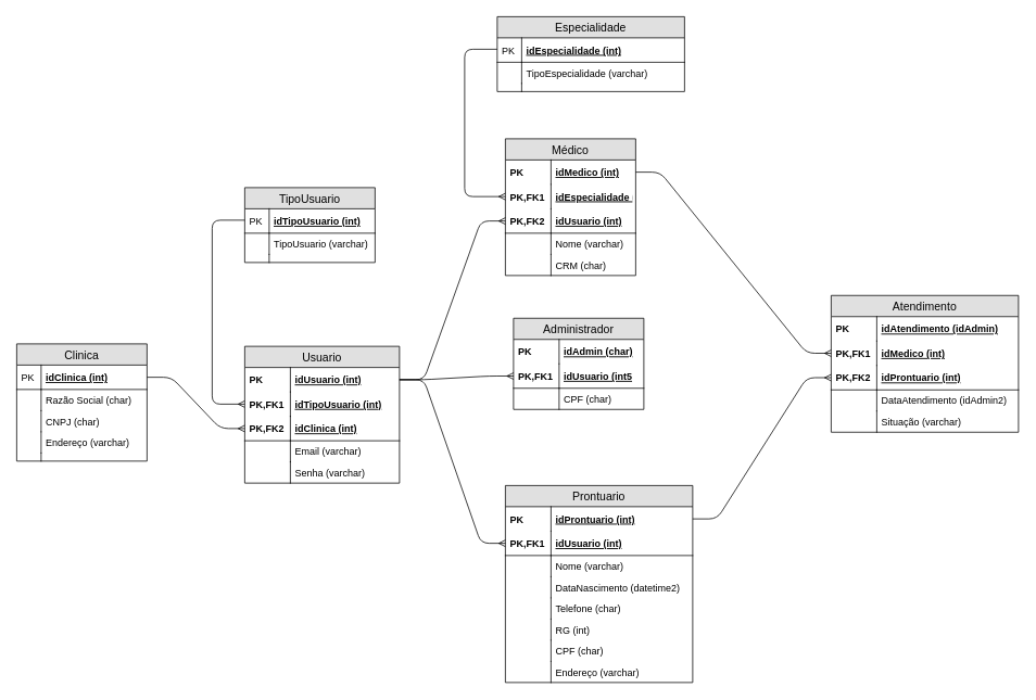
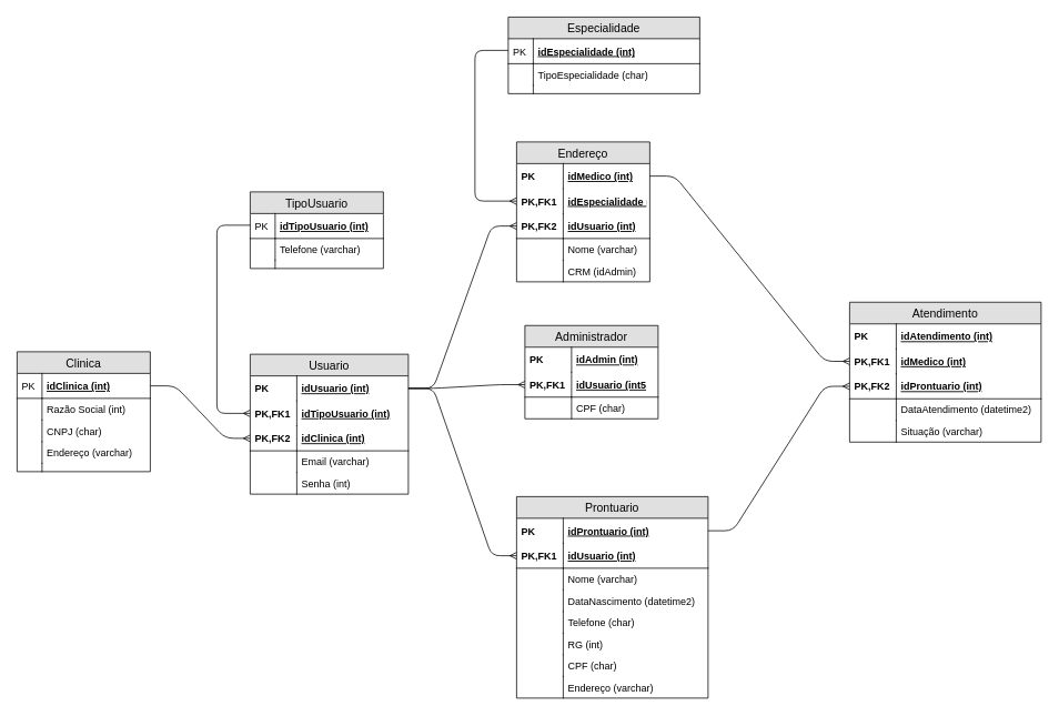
- <mxCell id="16" value="TipoEspecialidade (varchar)" style="shape=partialRectangle;top=0;left=0;right=0;bottom=0;align=left;verticalAlign=top;fillColor=none;spacingLeft=34;spacingRight=4;overflow=hidden;rotatable=0;points=[[0,0.5],[1,0.5]];portConstraint=eastwest;dropTarget=0;fontSize=12;" parent="13" vertex="1"><mxGeometry y="56" width="230" height="26" as="geometry" /></mxCell>
+ <mxCell id="16" value="TipoEspecialidade (char)" style="shape=partialRectangle;top=0;left=0;right=0;bottom=0;align=left;verticalAlign=top;fillColor=none;spacingLeft=34;spacingRight=4;overflow=hidden;rotatable=0;points=[[0,0.5],[1,0.5]];portConstraint=eastwest;dropTarget=0;fontSize=12;" parent="13" vertex="1"><mxGeometry y="56" width="230" height="26" as="geometry" /></mxCell>
- <mxCell id="20" value="Médico" style="swimlane;fontStyle=0;childLayout=stackLayout;horizontal=1;startSize=26;fillColor=#e0e0e0;horizontalStack=0;resizeParent=1;resizeParentMax=0;resizeLast=0;collapsible=1;marginBottom=0;swimlaneFillColor=#ffffff;align=center;fontSize=14;" parent="1" vertex="1"><mxGeometry x="620" y="170" width="160" height="168" as="geometry" /></mxCell>
+ <mxCell id="20" value="Endereço" style="swimlane;fontStyle=0;childLayout=stackLayout;horizontal=1;startSize=26;fillColor=#e0e0e0;horizontalStack=0;resizeParent=1;resizeParentMax=0;resizeLast=0;collapsible=1;marginBottom=0;swimlaneFillColor=#ffffff;align=center;fontSize=14;" parent="1" vertex="1"><mxGeometry x="620" y="170" width="160" height="168" as="geometry" /></mxCell>
- <mxCell id="46" value="TipoUsuario (varchar)" style="shape=partialRectangle;top=0;left=0;right=0;bottom=0;align=left;verticalAlign=top;fillColor=none;spacingLeft=34;spacingRight=4;overflow=hidden;rotatable=0;points=[[0,0.5],[1,0.5]];portConstraint=eastwest;dropTarget=0;fontSize=12;" parent="42" vertex="1"><mxGeometry y="56" width="160" height="26" as="geometry" /></mxCell>
+ <mxCell id="46" value="Telefone (varchar)" style="shape=partialRectangle;top=0;left=0;right=0;bottom=0;align=left;verticalAlign=top;fillColor=none;spacingLeft=34;spacingRight=4;overflow=hidden;rotatable=0;points=[[0,0.5],[1,0.5]];portConstraint=eastwest;dropTarget=0;fontSize=12;" parent="42" vertex="1"><mxGeometry y="56" width="160" height="26" as="geometry" /></mxCell>
- <mxCell id="29" value="CRM (char)" style="shape=partialRectangle;top=0;left=0;right=0;bottom=0;align=left;verticalAlign=top;fillColor=none;spacingLeft=60;spacingRight=4;overflow=hidden;rotatable=0;points=[[0,0.5],[1,0.5]];portConstraint=eastwest;dropTarget=0;fontSize=12;" parent="20" vertex="1"><mxGeometry y="142" width="160" height="26" as="geometry" /></mxCell>
+ <mxCell id="29" value="CRM (idAdmin)" style="shape=partialRectangle;top=0;left=0;right=0;bottom=0;align=left;verticalAlign=top;fillColor=none;spacingLeft=60;spacingRight=4;overflow=hidden;rotatable=0;points=[[0,0.5],[1,0.5]];portConstraint=eastwest;dropTarget=0;fontSize=12;" parent="20" vertex="1"><mxGeometry y="142" width="160" height="26" as="geometry" /></mxCell>
- <mxCell id="32" value="idAtendimento (idAdmin)" style="shape=partialRectangle;top=0;left=0;right=0;bottom=0;align=left;verticalAlign=middle;fillColor=none;spacingLeft=60;spacingRight=4;overflow=hidden;rotatable=0;points=[[0,0.5],[1,0.5]];portConstraint=eastwest;dropTarget=0;fontStyle=5;fontSize=12;" parent="31" vertex="1"><mxGeometry y="26" width="230" height="30" as="geometry" /></mxCell>
+ <mxCell id="32" value="idAtendimento (int)" style="shape=partialRectangle;top=0;left=0;right=0;bottom=0;align=left;verticalAlign=middle;fillColor=none;spacingLeft=60;spacingRight=4;overflow=hidden;rotatable=0;points=[[0,0.5],[1,0.5]];portConstraint=eastwest;dropTarget=0;fontStyle=5;fontSize=12;" parent="31" vertex="1"><mxGeometry y="26" width="230" height="30" as="geometry" /></mxCell>
- <mxCell id="85" value="idAdmin (char)" style="shape=partialRectangle;top=0;left=0;right=0;bottom=0;align=left;verticalAlign=middle;fillColor=none;spacingLeft=60;spacingRight=4;overflow=hidden;rotatable=0;points=[[0,0.5],[1,0.5]];portConstraint=eastwest;dropTarget=0;fontStyle=5;fontSize=12;" parent="84" vertex="1"><mxGeometry y="26" width="160" height="30" as="geometry" /></mxCell>
+ <mxCell id="85" value="idAdmin (int)" style="shape=partialRectangle;top=0;left=0;right=0;bottom=0;align=left;verticalAlign=middle;fillColor=none;spacingLeft=60;spacingRight=4;overflow=hidden;rotatable=0;points=[[0,0.5],[1,0.5]];portConstraint=eastwest;dropTarget=0;fontStyle=5;fontSize=12;" parent="84" vertex="1"><mxGeometry y="26" width="160" height="30" as="geometry" /></mxCell>
- <mxCell id="5" value="Razão Social (char)" style="shape=partialRectangle;top=0;left=0;right=0;bottom=0;align=left;verticalAlign=top;fillColor=none;spacingLeft=34;spacingRight=4;overflow=hidden;rotatable=0;points=[[0,0.5],[1,0.5]];portConstraint=eastwest;dropTarget=0;fontSize=12;" parent="2" vertex="1"><mxGeometry y="56" width="160" height="26" as="geometry" /></mxCell>
+ <mxCell id="5" value="Razão Social (int)" style="shape=partialRectangle;top=0;left=0;right=0;bottom=0;align=left;verticalAlign=top;fillColor=none;spacingLeft=34;spacingRight=4;overflow=hidden;rotatable=0;points=[[0,0.5],[1,0.5]];portConstraint=eastwest;dropTarget=0;fontSize=12;" parent="2" vertex="1"><mxGeometry y="56" width="160" height="26" as="geometry" /></mxCell>
- <mxCell id="38" value="DataAtendimento (idAdmin2)" style="shape=partialRectangle;top=0;left=0;right=0;bottom=0;align=left;verticalAlign=top;fillColor=none;spacingLeft=60;spacingRight=4;overflow=hidden;rotatable=0;points=[[0,0.5],[1,0.5]];portConstraint=eastwest;dropTarget=0;fontSize=12;" parent="31" vertex="1"><mxGeometry y="116" width="230" height="26" as="geometry" /></mxCell>
+ <mxCell id="38" value="DataAtendimento (datetime2)" style="shape=partialRectangle;top=0;left=0;right=0;bottom=0;align=left;verticalAlign=top;fillColor=none;spacingLeft=60;spacingRight=4;overflow=hidden;rotatable=0;points=[[0,0.5],[1,0.5]];portConstraint=eastwest;dropTarget=0;fontSize=12;" parent="31" vertex="1"><mxGeometry y="116" width="230" height="26" as="geometry" /></mxCell>
- <mxCell id="59" value="Senha (varchar)" style="shape=partialRectangle;top=0;left=0;right=0;bottom=0;align=left;verticalAlign=top;fillColor=none;spacingLeft=60;spacingRight=4;overflow=hidden;rotatable=0;points=[[0,0.5],[1,0.5]];portConstraint=eastwest;dropTarget=0;fontSize=12;" parent="50" vertex="1"><mxGeometry y="142" width="190" height="26" as="geometry" /></mxCell>
+ <mxCell id="59" value="Senha (int)" style="shape=partialRectangle;top=0;left=0;right=0;bottom=0;align=left;verticalAlign=top;fillColor=none;spacingLeft=60;spacingRight=4;overflow=hidden;rotatable=0;points=[[0,0.5],[1,0.5]];portConstraint=eastwest;dropTarget=0;fontSize=12;" parent="50" vertex="1"><mxGeometry y="142" width="190" height="26" as="geometry" /></mxCell>
